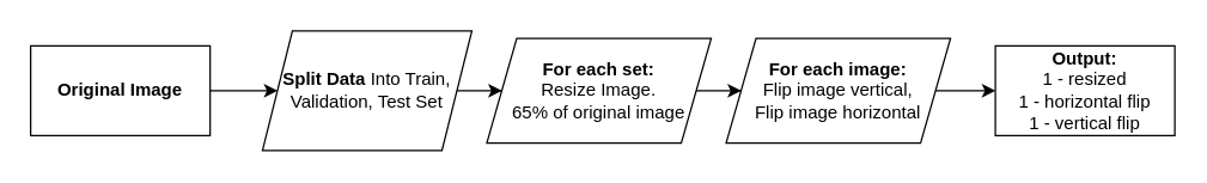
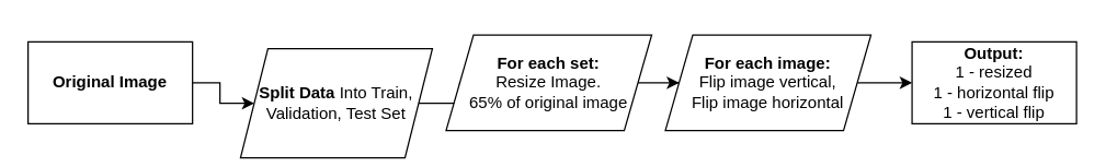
- <mxCell id="5" value="&lt;b&gt;Split Data&lt;/b&gt; Into Train, Validation, Test Set" style="shape=parallelogram;perimeter=parallelogramPerimeter;whiteSpace=wrap;html=1;fixedSize=1;rounded=0;" vertex="1" parent="1"><mxGeometry x="175" y="20" width="140" height="80" as="geometry" /></mxCell>
+ <mxCell id="5" value="&lt;b&gt;Split Data&lt;/b&gt; Into Train, Validation, Test Set" style="shape=parallelogram;perimeter=parallelogramPerimeter;whiteSpace=wrap;html=1;fixedSize=1;rounded=0;" vertex="1" parent="1"><mxGeometry x="175" y="35" width="140" height="80" as="geometry" /></mxCell>
